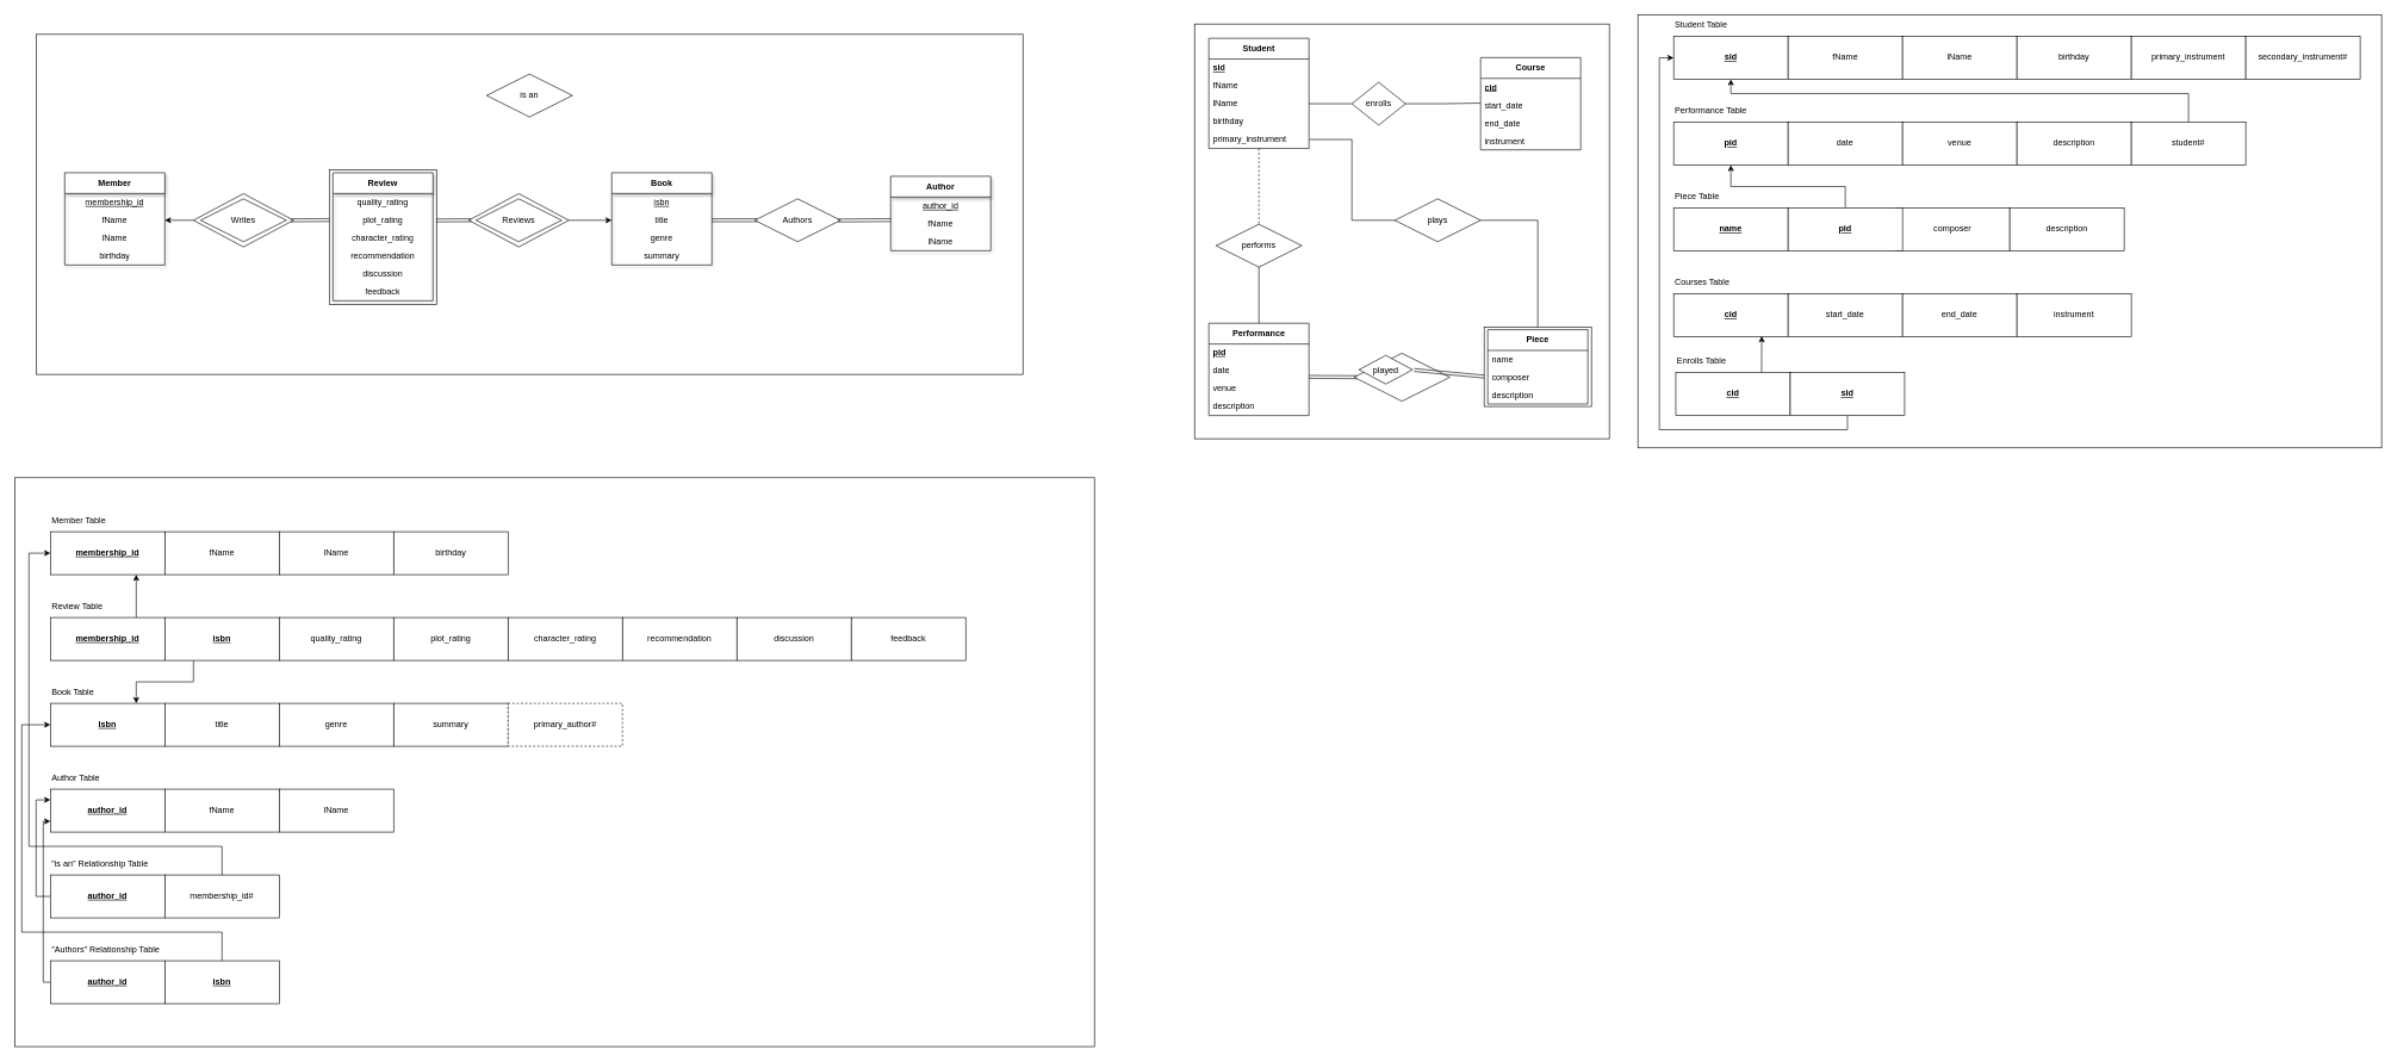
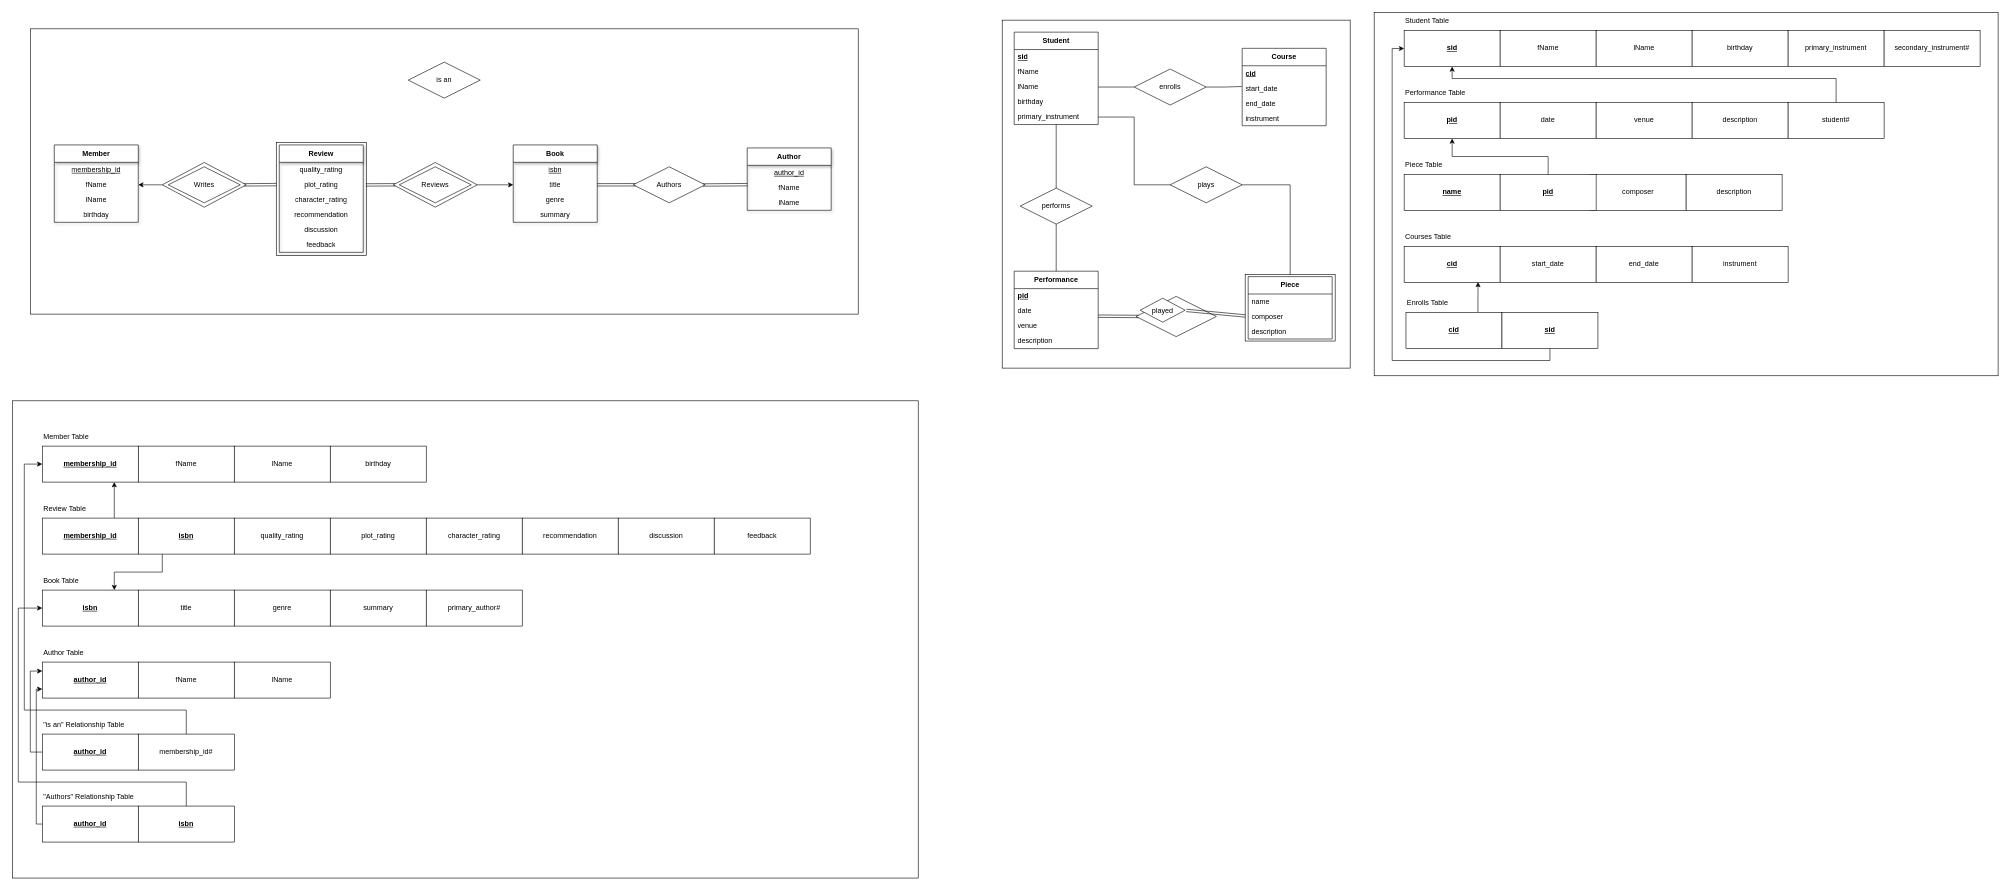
- <mxCell id="99" value="enrolls" style="shape=rhombus;perimeter=rhombusPerimeter;whiteSpace=wrap;html=1;align=center;" parent="1" vertex="1"><mxGeometry x="1890" y="114.5" width="75" height="60" as="geometry" /></mxCell>
+ <mxCell id="99" value="enrolls" style="shape=rhombus;perimeter=rhombusPerimeter;whiteSpace=wrap;html=1;align=center;" parent="1" vertex="1"><mxGeometry x="1890" y="114.5" width="120" height="60" as="geometry" /></mxCell>
- <mxCell id="78" style="edgeStyle=orthogonalEdgeStyle;rounded=0;orthogonalLoop=1;jettySize=auto;html=1;entryX=0.5;entryY=0;entryDx=0;entryDy=0;endArrow=none;endFill=0;dashed=1;" parent="1" source="79" target="103" edge="1"><mxGeometry relative="1" as="geometry" /></mxCell>
+ <mxCell id="78" style="edgeStyle=orthogonalEdgeStyle;rounded=0;orthogonalLoop=1;jettySize=auto;html=1;entryX=0.5;entryY=0;entryDx=0;entryDy=0;endArrow=none;endFill=0;" parent="1" source="79" target="103" edge="1"><mxGeometry relative="1" as="geometry" /></mxCell>
- <mxCell id="64" value="primary_author#" style="rounded=0;whiteSpace=wrap;html=1;dashed=1;" parent="1" vertex="1"><mxGeometry x="710" y="983" width="160" height="60" as="geometry" /></mxCell>
+ <mxCell id="64" value="primary_author#" style="rounded=0;whiteSpace=wrap;html=1;" parent="1" vertex="1"><mxGeometry x="710" y="983" width="160" height="60" as="geometry" /></mxCell>
